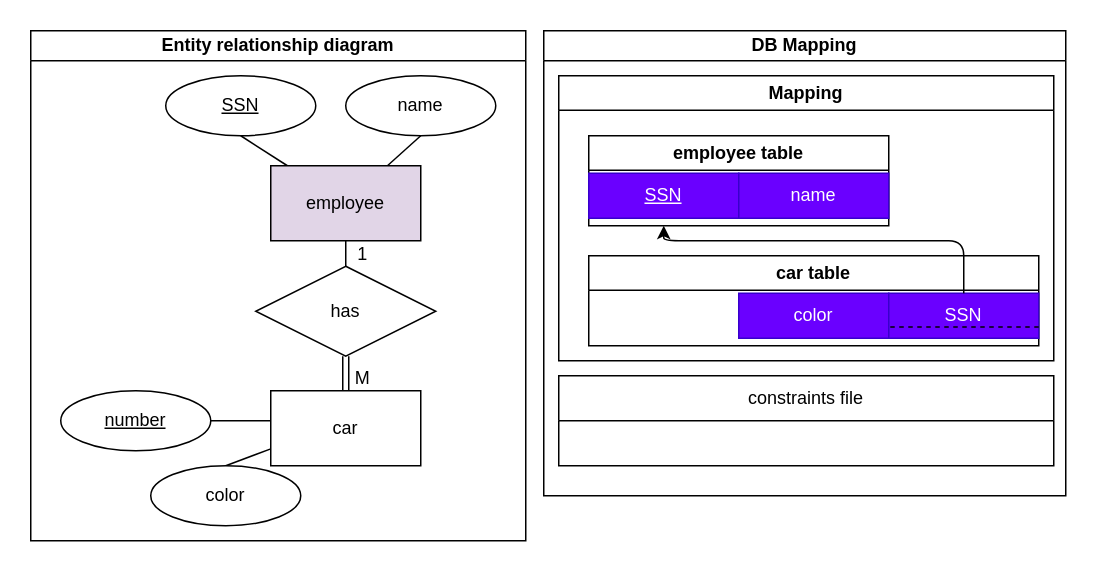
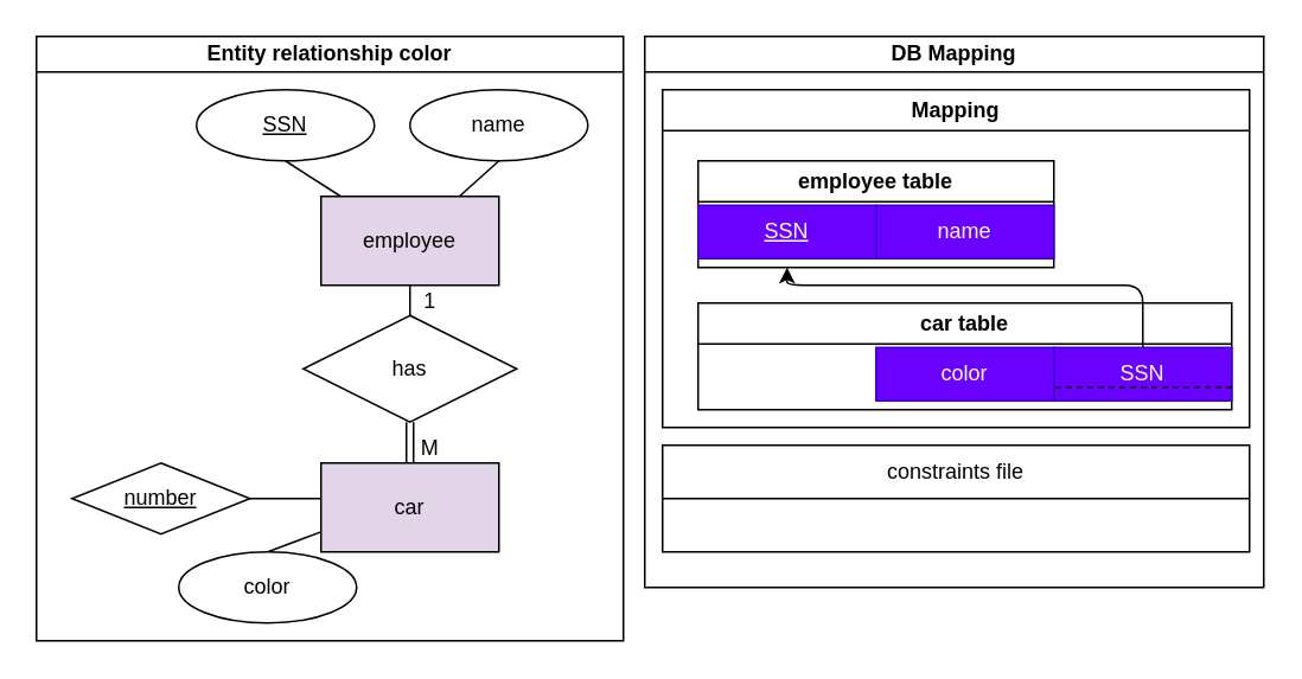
- <mxCell id="2" value="Entity relationship diagram" style="swimlane;whiteSpace=wrap;html=1;startSize=20;" parent="1" vertex="1"><mxGeometry x="20" y="20" width="330" height="340" as="geometry" /></mxCell>
+ <mxCell id="2" value="Entity relationship color" style="swimlane;whiteSpace=wrap;html=1;startSize=20;" parent="1" vertex="1"><mxGeometry x="20" y="20" width="330" height="340" as="geometry" /></mxCell>
- <mxCell id="14" value="&lt;u&gt;number&lt;/u&gt;" style="ellipse;whiteSpace=wrap;html=1;align=center;" parent="2" vertex="1"><mxGeometry x="20" y="240" width="100" height="40" as="geometry" /></mxCell>
+ <mxCell id="14" value="&lt;u&gt;number&lt;/u&gt;" style="rhombus;whiteSpace=wrap;html=1;align=center;" parent="2" vertex="1"><mxGeometry x="20" y="240" width="100" height="40" as="geometry" /></mxCell>
- <mxCell id="17" value="car" style="html=1;dashed=0;whiteSpace=wrap;" parent="2" vertex="1"><mxGeometry x="160" y="240" width="100" height="50" as="geometry" /></mxCell>
+ <mxCell id="17" value="car" style="html=1;dashed=0;whiteSpace=wrap;fillColor=#e1d5e7;" parent="2" vertex="1"><mxGeometry x="160" y="240" width="100" height="50" as="geometry" /></mxCell>
